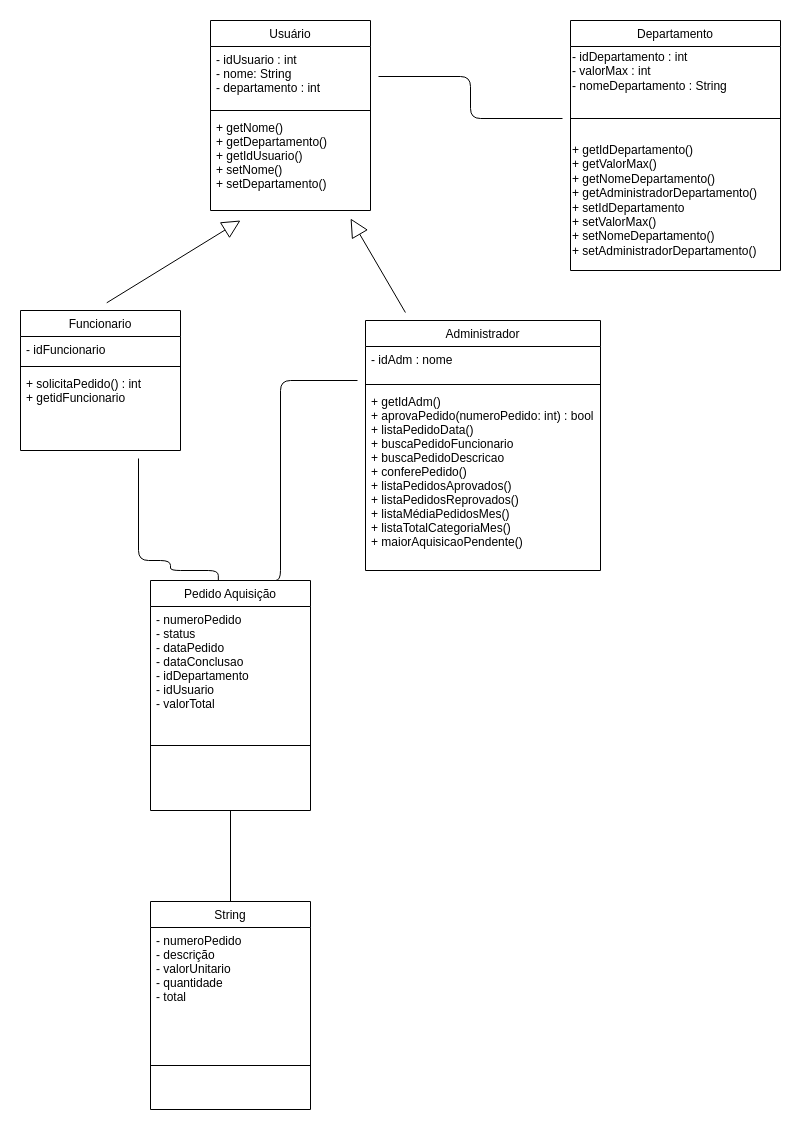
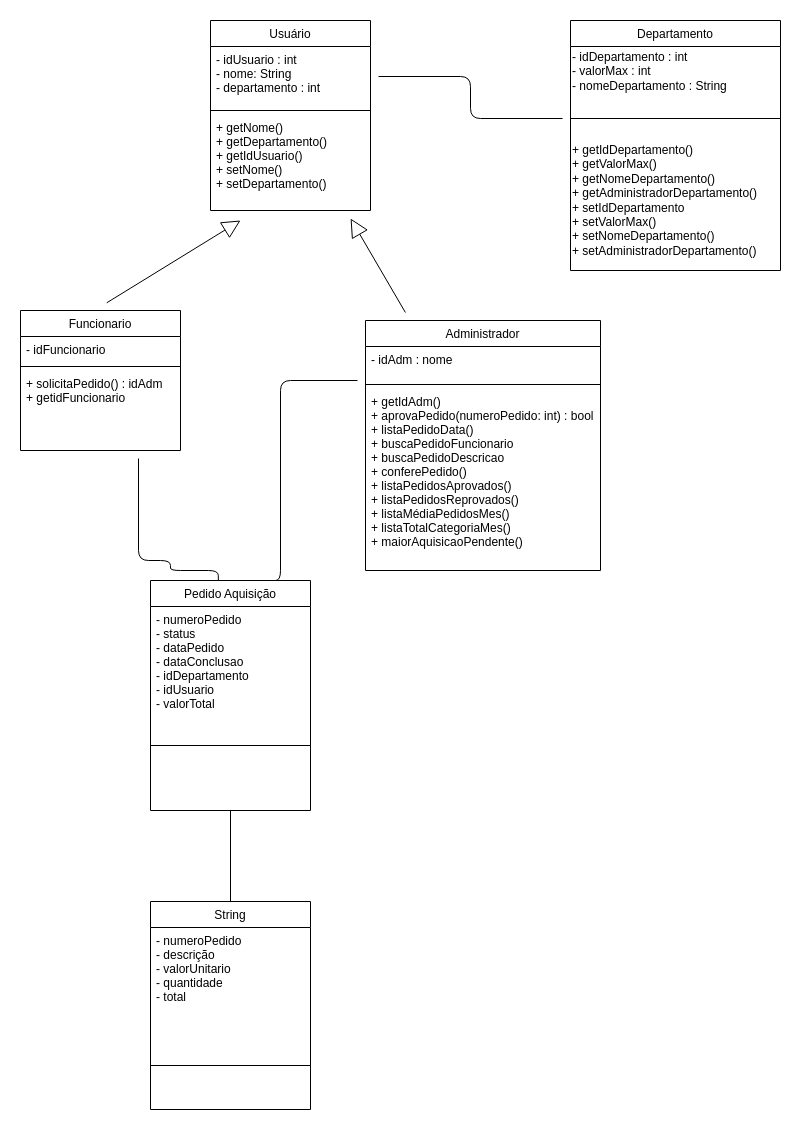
- <mxCell id="13" value="+ solicitaPedido() : int &#10;+ getidFuncionario" style="text;align=left;verticalAlign=top;spacingLeft=4;spacingRight=4;overflow=hidden;rotatable=0;points=[[0,0.5],[1,0.5]];portConstraint=eastwest;" vertex="1" parent="10"><mxGeometry y="60" width="160" height="40" as="geometry" /></mxCell>
+ <mxCell id="13" value="+ solicitaPedido() : idAdm &#10;+ getidFuncionario" style="text;align=left;verticalAlign=top;spacingLeft=4;spacingRight=4;overflow=hidden;rotatable=0;points=[[0,0.5],[1,0.5]];portConstraint=eastwest;" vertex="1" parent="10"><mxGeometry y="60" width="160" height="40" as="geometry" /></mxCell>
